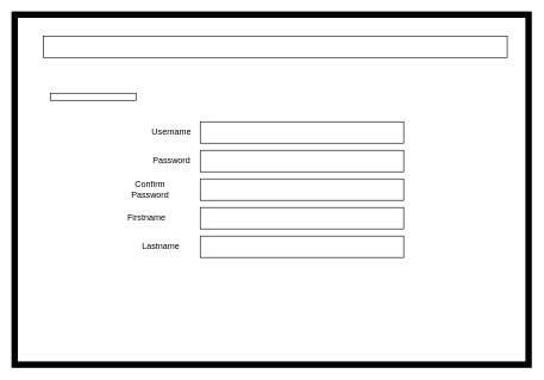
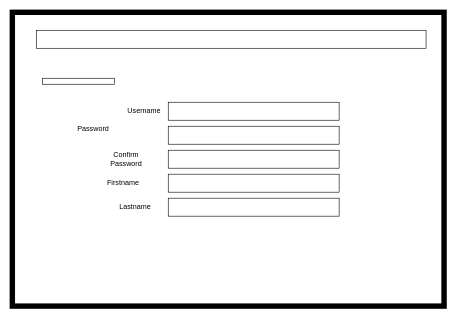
- <mxCell id="8" value="Password" style="text;html=1;strokeColor=none;fillColor=none;align=center;verticalAlign=middle;whiteSpace=wrap;rounded=0;" vertex="1" parent="1"><mxGeometry x="210" y="210" width="60" height="30" as="geometry" /></mxCell>
+ <mxCell id="8" value="Password" style="text;html=1;strokeColor=none;fillColor=none;align=center;verticalAlign=middle;whiteSpace=wrap;rounded=0;" vertex="1" parent="1"><mxGeometry x="125" y="200" width="60" height="30" as="geometry" /></mxCell>
